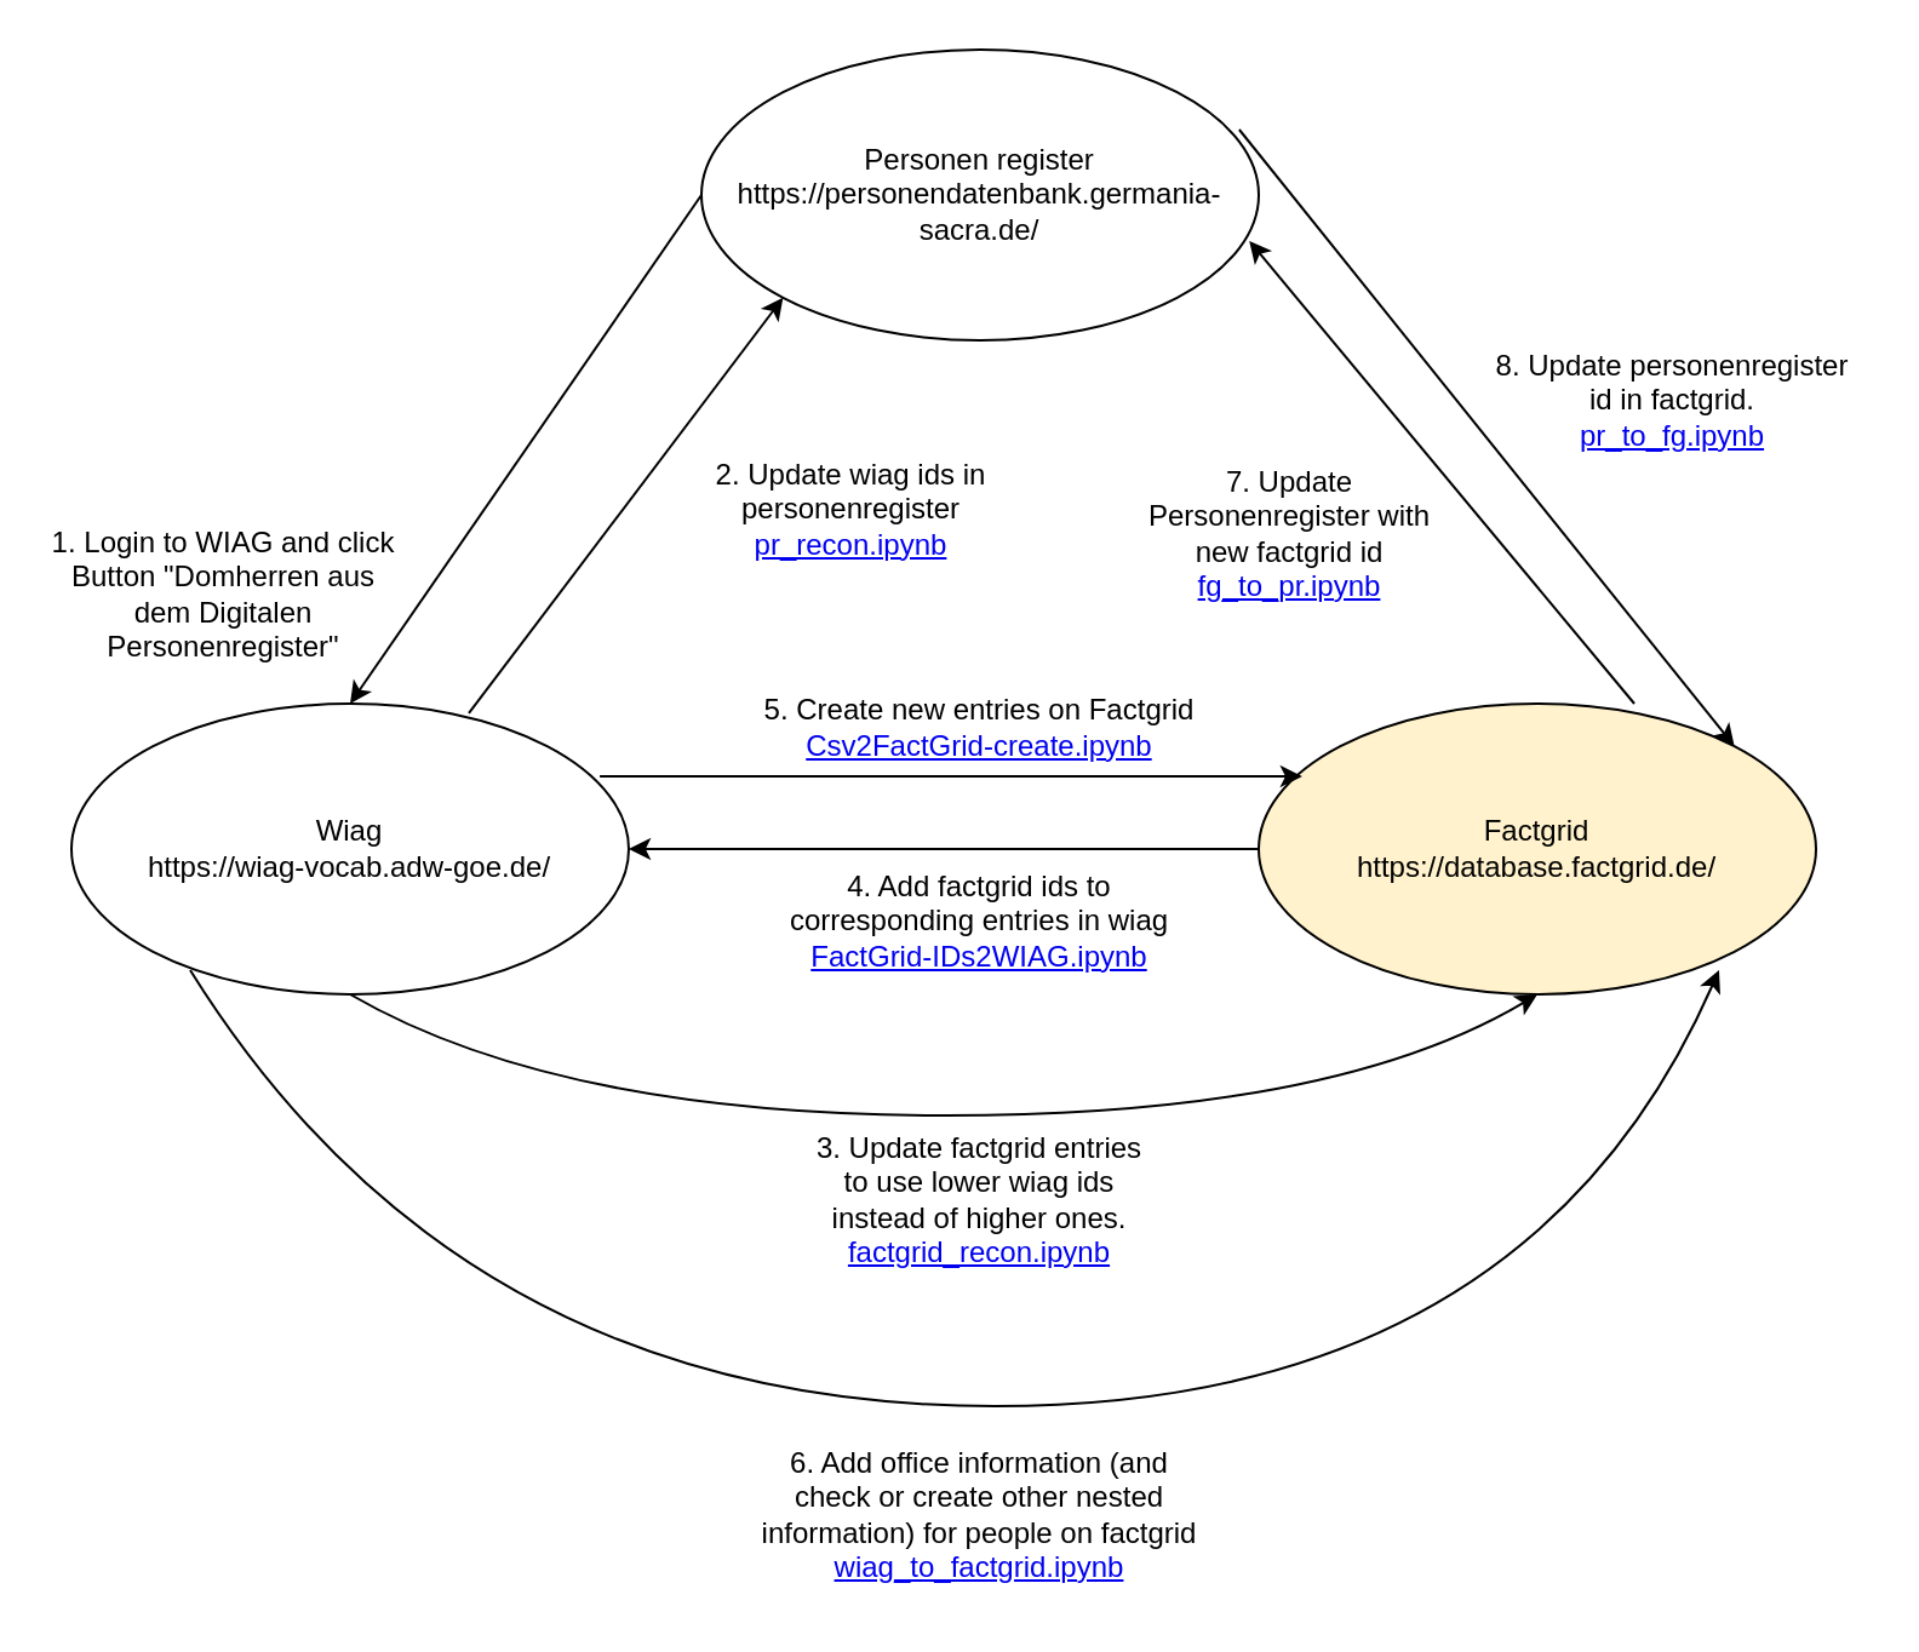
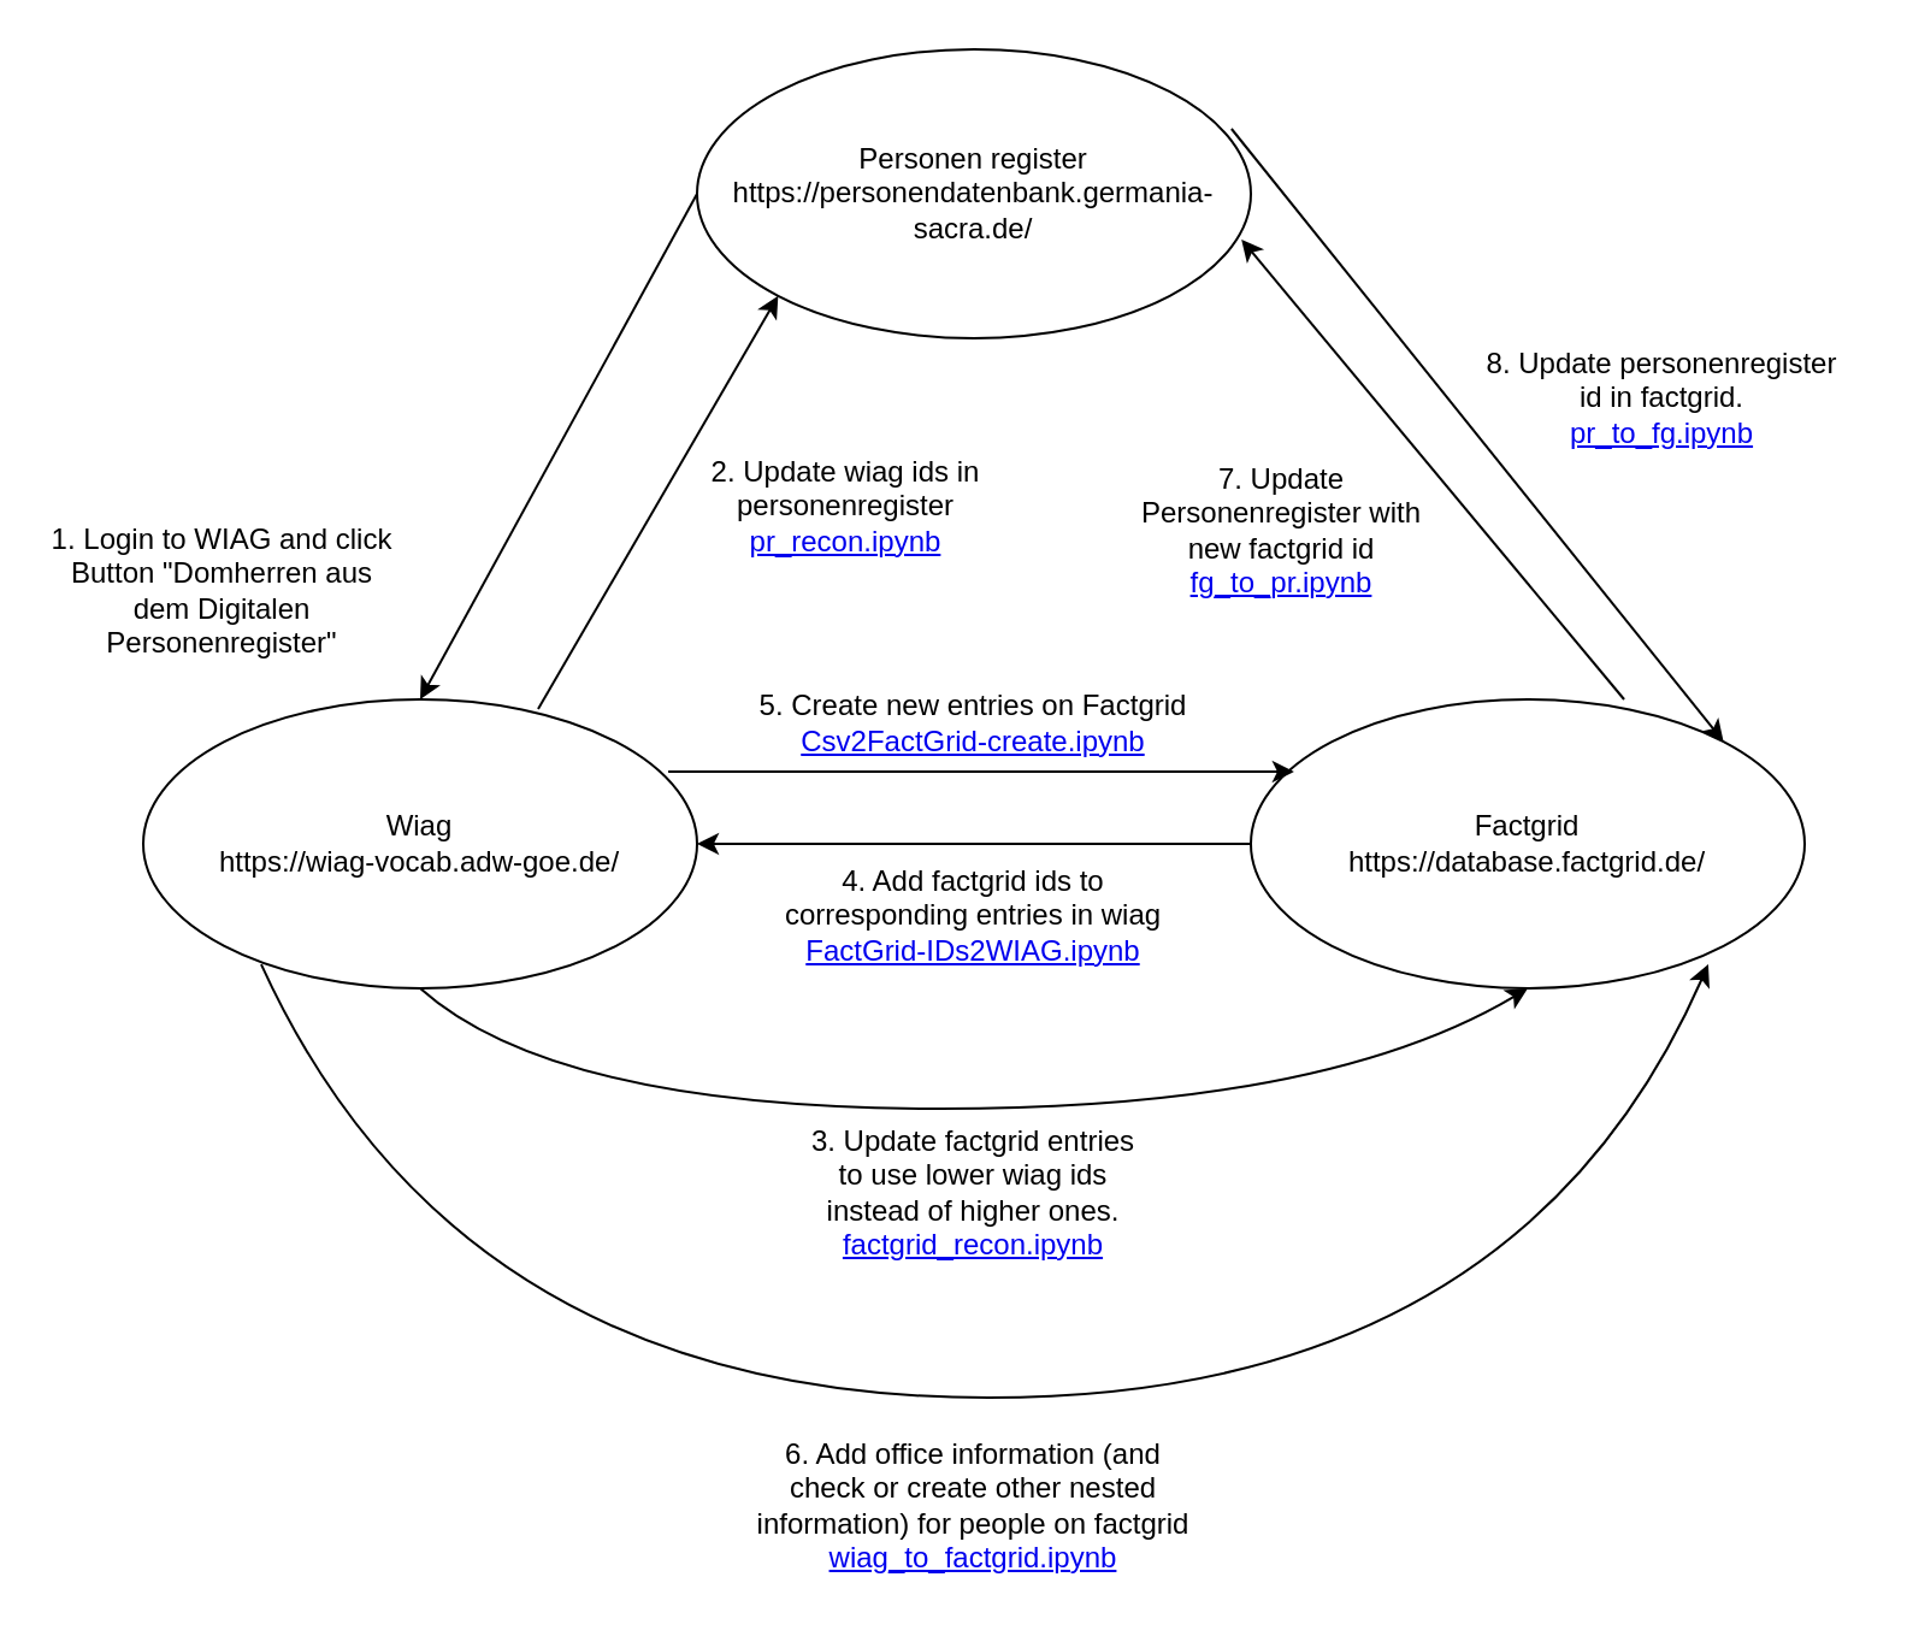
- <mxCell id="3" value="&lt;div&gt;Wiag&lt;br&gt;&lt;/div&gt;&lt;div&gt;https://wiag-vocab.adw-goe.de/&lt;br&gt;&lt;/div&gt;" style="ellipse;whiteSpace=wrap;html=1;" parent="1" vertex="1"><mxGeometry x="29" y="290" width="230" height="120" as="geometry" /></mxCell>
+ <mxCell id="3" value="&lt;div&gt;Wiag&lt;br&gt;&lt;/div&gt;&lt;div&gt;https://wiag-vocab.adw-goe.de/&lt;br&gt;&lt;/div&gt;" style="ellipse;whiteSpace=wrap;html=1;" parent="1" vertex="1"><mxGeometry x="59" y="290" width="230" height="120" as="geometry" /></mxCell>
- <mxCell id="4" value="&lt;div&gt;Factgrid&lt;/div&gt;&lt;div&gt;https://database.factgrid.de/&lt;br&gt;&lt;/div&gt;" style="ellipse;whiteSpace=wrap;html=1;fillColor=#fff2cc;" parent="1" vertex="1"><mxGeometry x="519" y="290" width="230" height="120" as="geometry" /></mxCell>
+ <mxCell id="4" value="&lt;div&gt;Factgrid&lt;/div&gt;&lt;div&gt;https://database.factgrid.de/&lt;br&gt;&lt;/div&gt;" style="ellipse;whiteSpace=wrap;html=1;" parent="1" vertex="1"><mxGeometry x="519" y="290" width="230" height="120" as="geometry" /></mxCell>
